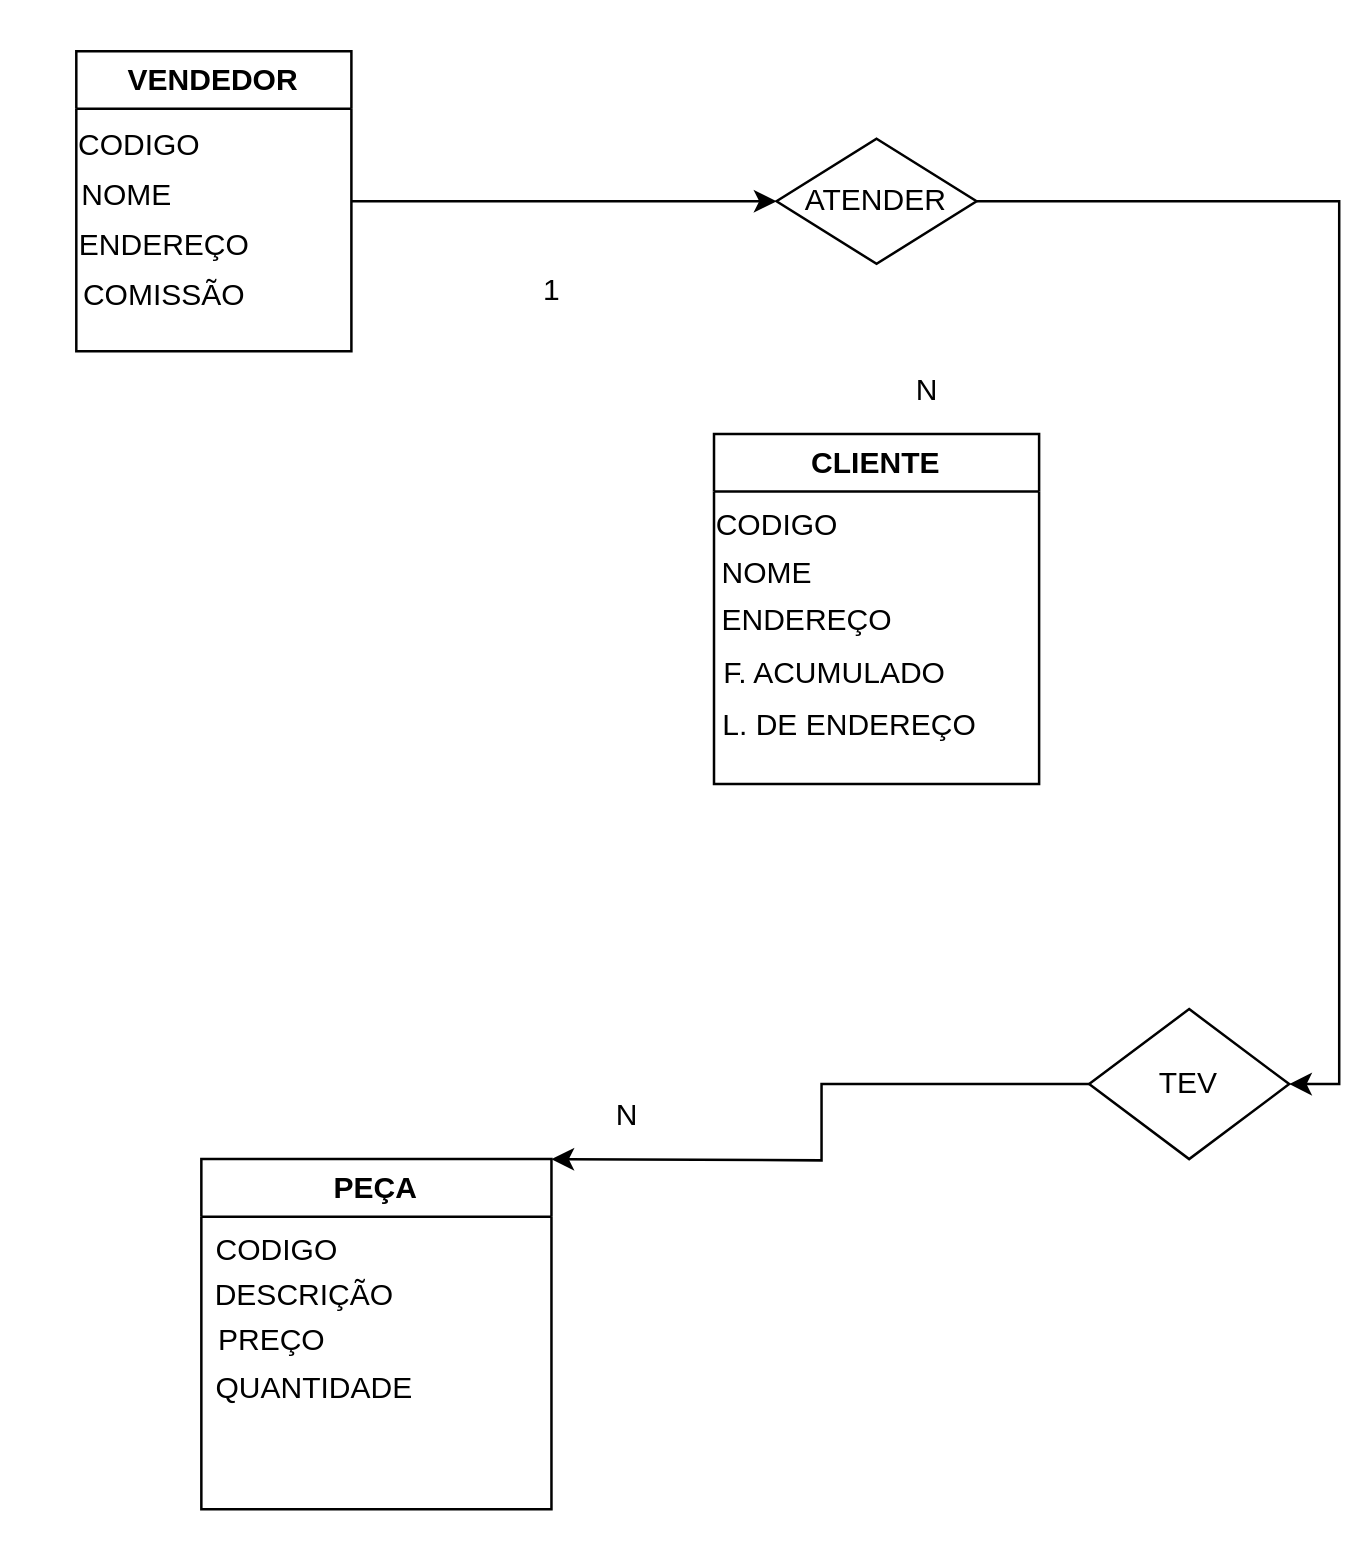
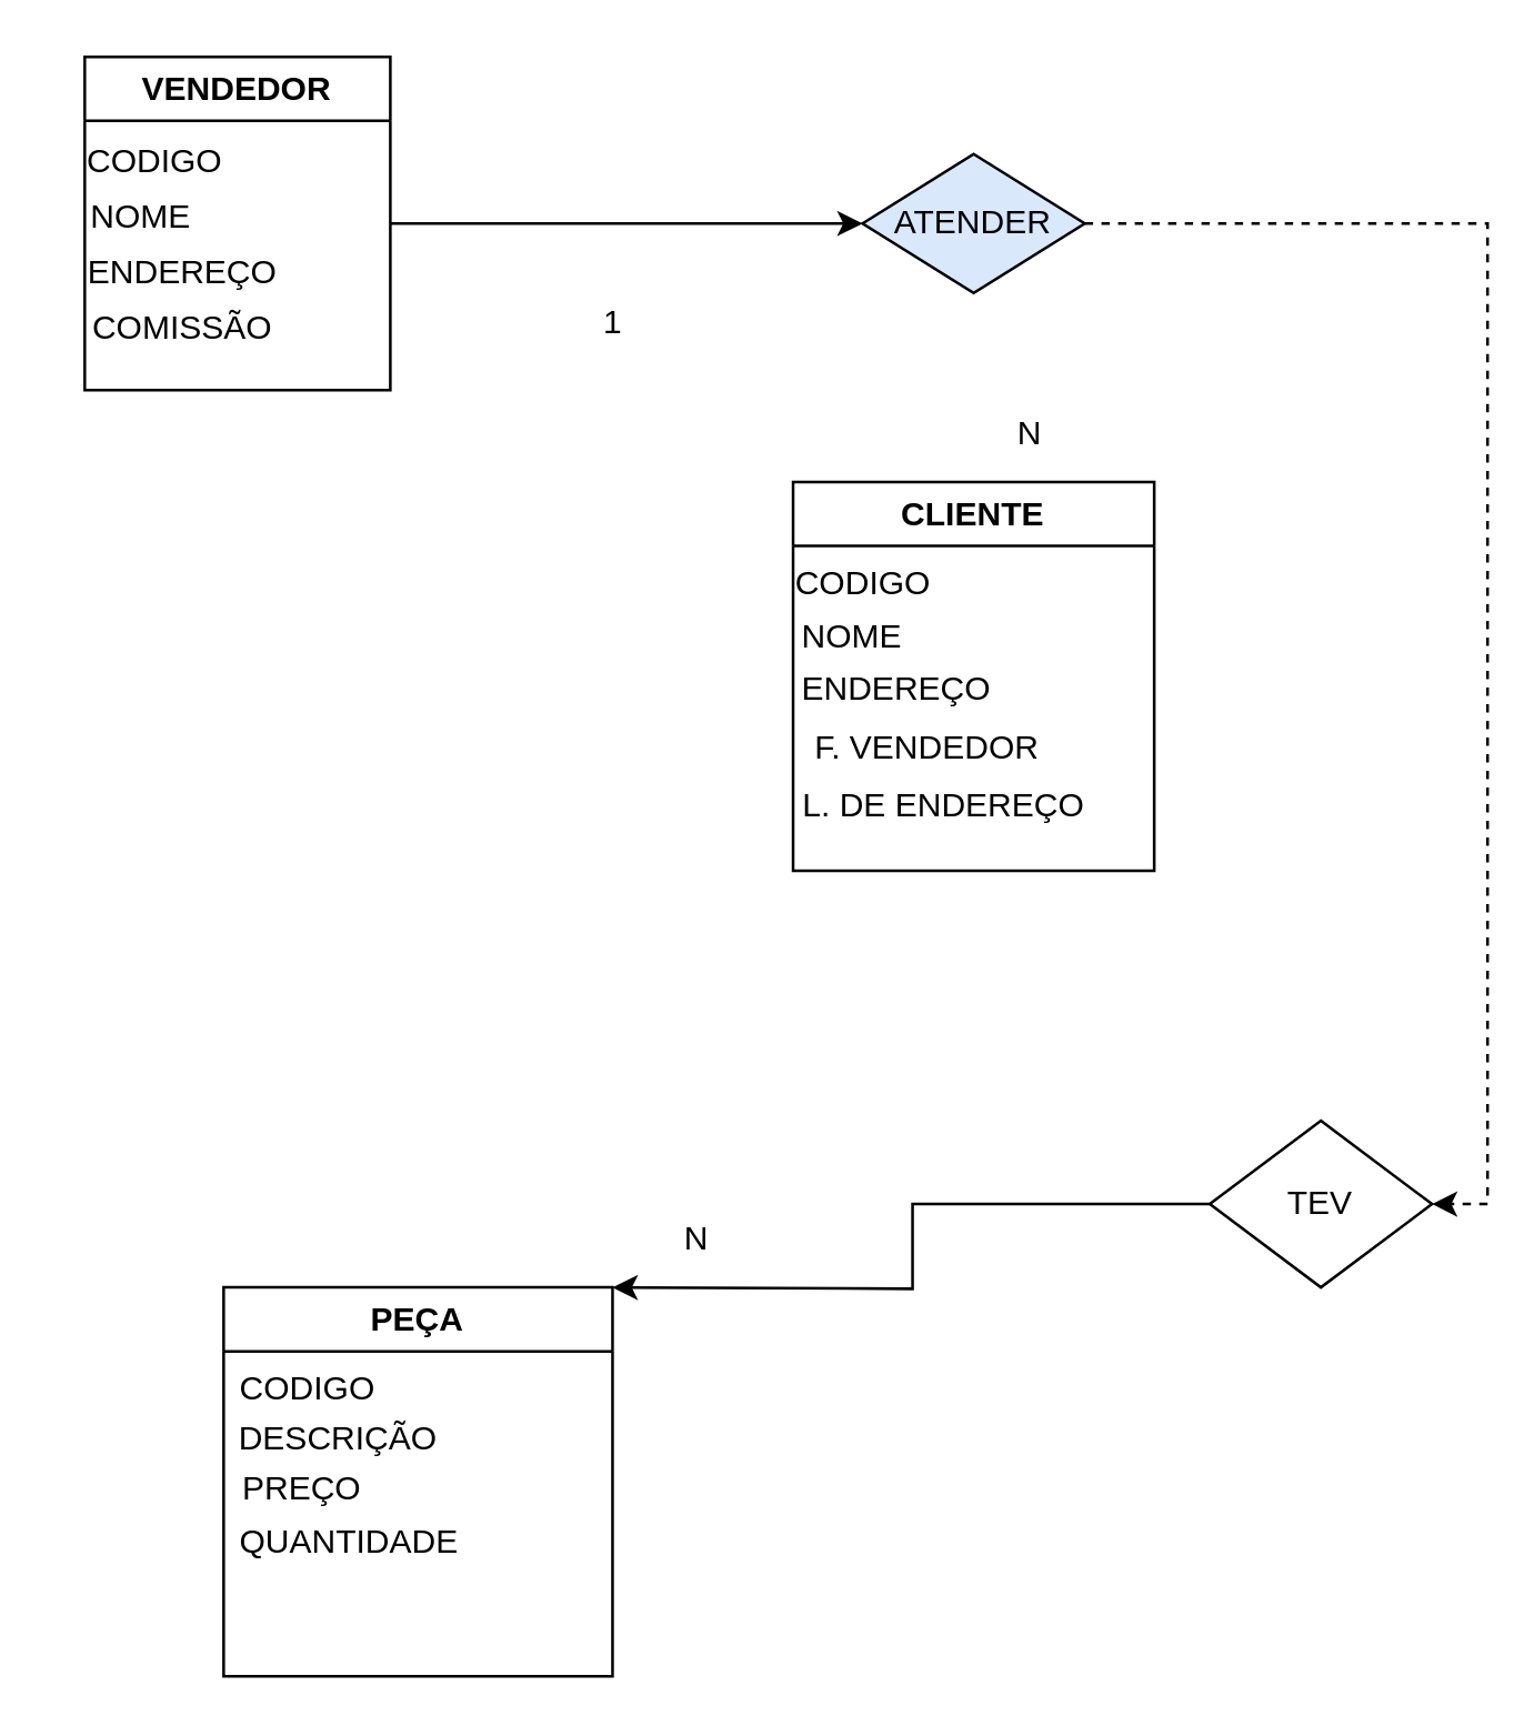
- <mxCell id="10" value="ATENDER" style="rhombus;whiteSpace=wrap;html=1;" vertex="1" parent="1"><mxGeometry x="310" y="55" width="80" height="50" as="geometry" /></mxCell>
+ <mxCell id="10" value="ATENDER" style="rhombus;whiteSpace=wrap;html=1;fillColor=#dae8fc;" vertex="1" parent="1"><mxGeometry x="310" y="55" width="80" height="50" as="geometry" /></mxCell>
- <mxCell id="9" style="edgeStyle=orthogonalEdgeStyle;rounded=0;orthogonalLoop=1;jettySize=auto;html=1;exitX=1;exitY=0.5;exitDx=0;exitDy=0;entryX=1;entryY=0.5;entryDx=0;entryDy=0;" edge="1" parent="1" source="10" target="18"><mxGeometry relative="1" as="geometry"><mxPoint x="500" y="463" as="targetPoint" /></mxGeometry></mxCell>
+ <mxCell id="9" style="edgeStyle=orthogonalEdgeStyle;rounded=0;orthogonalLoop=1;jettySize=auto;html=1;exitX=1;exitY=0.5;exitDx=0;exitDy=0;entryX=1;entryY=0.5;entryDx=0;entryDy=0;dashed=1;" edge="1" parent="1" source="10" target="18"><mxGeometry relative="1" as="geometry"><mxPoint x="500" y="463" as="targetPoint" /></mxGeometry></mxCell>
- <mxCell id="15" value="F. ACUMULADO" style="text;html=1;align=center;verticalAlign=middle;resizable=0;points=[];autosize=1;strokeColor=none;fillColor=none;" vertex="1" parent="1"><mxGeometry x="278" y="254" width="110" height="30" as="geometry" /></mxCell>
+ <mxCell id="15" value="F. VENDEDOR" style="text;html=1;align=center;verticalAlign=middle;resizable=0;points=[];autosize=1;strokeColor=none;fillColor=none;" vertex="1" parent="1"><mxGeometry x="278" y="254" width="110" height="30" as="geometry" /></mxCell>
